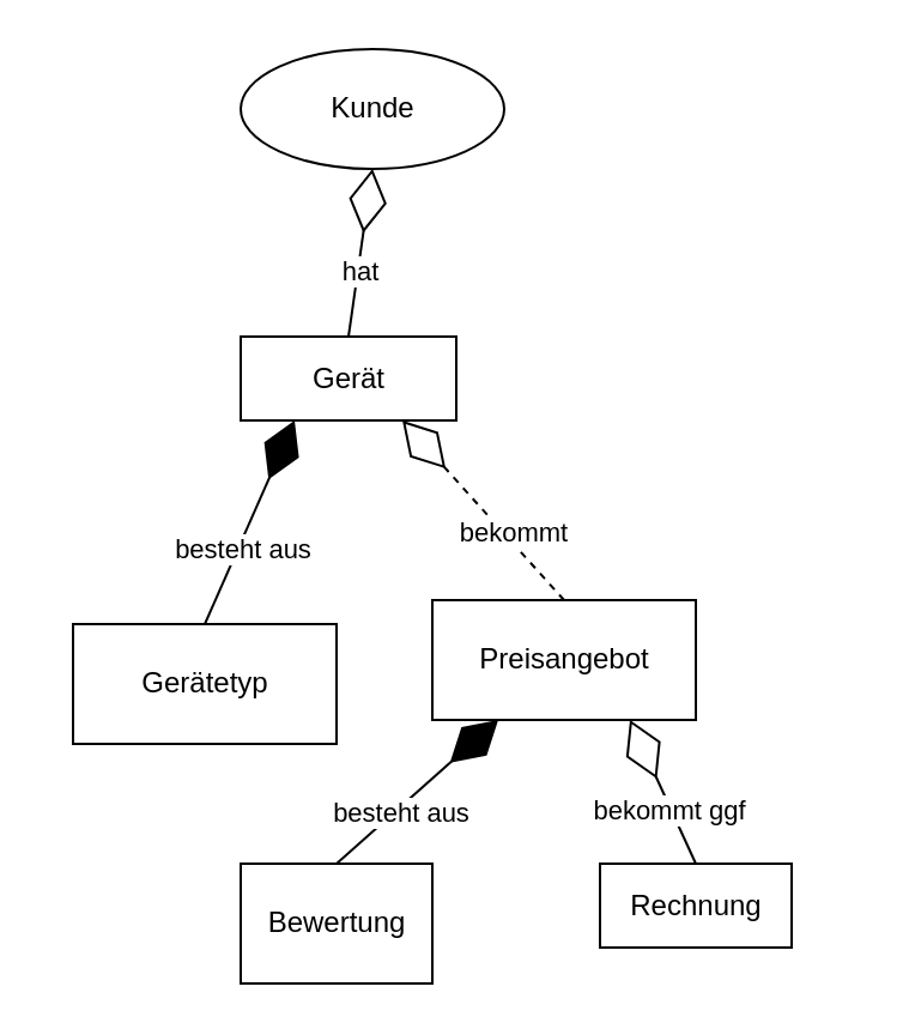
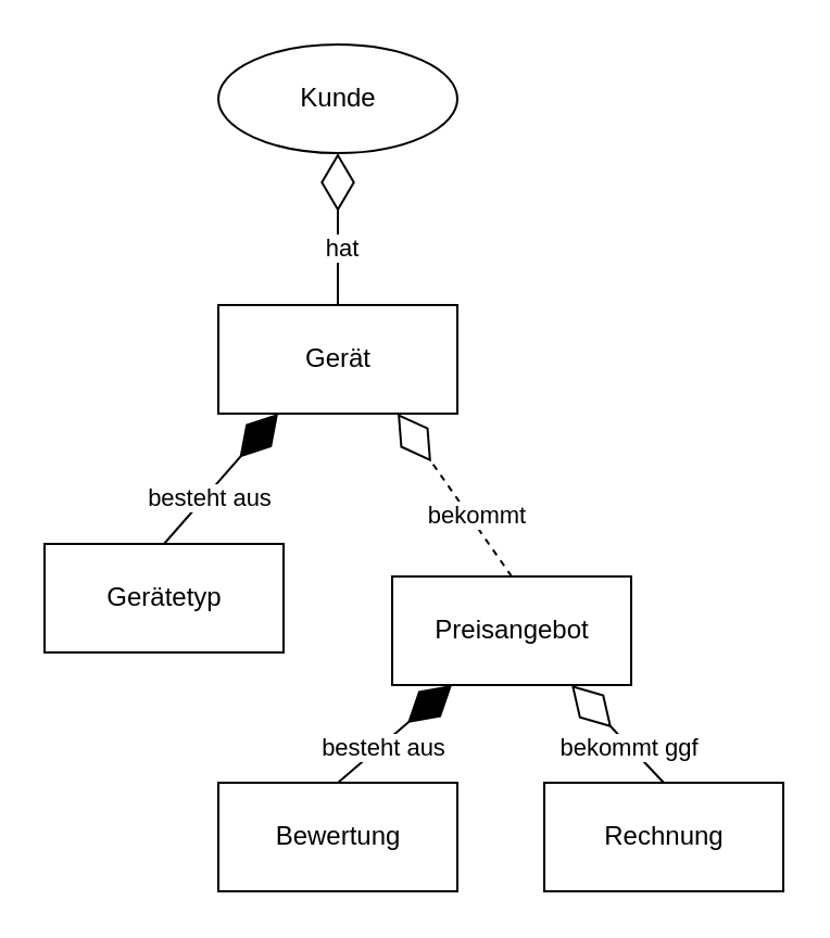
- <mxCell id="3" value="Gerät" style="html=1;" vertex="1" parent="1"><mxGeometry x="100" y="140" width="90" height="35" as="geometry" /></mxCell>
+ <mxCell id="3" value="Gerät" style="html=1;" vertex="1" parent="1"><mxGeometry x="100" y="140" width="110" height="50" as="geometry" /></mxCell>
- <mxCell id="5" value="Preisangebot" style="html=1;" vertex="1" parent="1"><mxGeometry x="180" y="250" width="110" height="50" as="geometry" /></mxCell>
+ <mxCell id="5" value="Preisangebot" style="html=1;" vertex="1" parent="1"><mxGeometry x="180" y="265" width="110" height="50" as="geometry" /></mxCell>
- <mxCell id="4" value="Gerätetyp" style="html=1;" vertex="1" parent="1"><mxGeometry x="30" y="260" width="110" height="50" as="geometry" /></mxCell>
+ <mxCell id="4" value="Gerätetyp" style="html=1;" vertex="1" parent="1"><mxGeometry x="20" y="250" width="110" height="50" as="geometry" /></mxCell>
- <mxCell id="6" value="Rechnung" style="html=1;" vertex="1" parent="1"><mxGeometry x="250" y="360" width="80" height="35" as="geometry" /></mxCell>
+ <mxCell id="6" value="Rechnung" style="html=1;" vertex="1" parent="1"><mxGeometry x="250" y="360" width="110" height="50" as="geometry" /></mxCell>
- <mxCell id="7" value="Bewertung" style="html=1;" vertex="1" parent="1"><mxGeometry x="100" y="360" width="80" height="50" as="geometry" /></mxCell>
+ <mxCell id="7" value="Bewertung" style="html=1;" vertex="1" parent="1"><mxGeometry x="100" y="360" width="110" height="50" as="geometry" /></mxCell>
